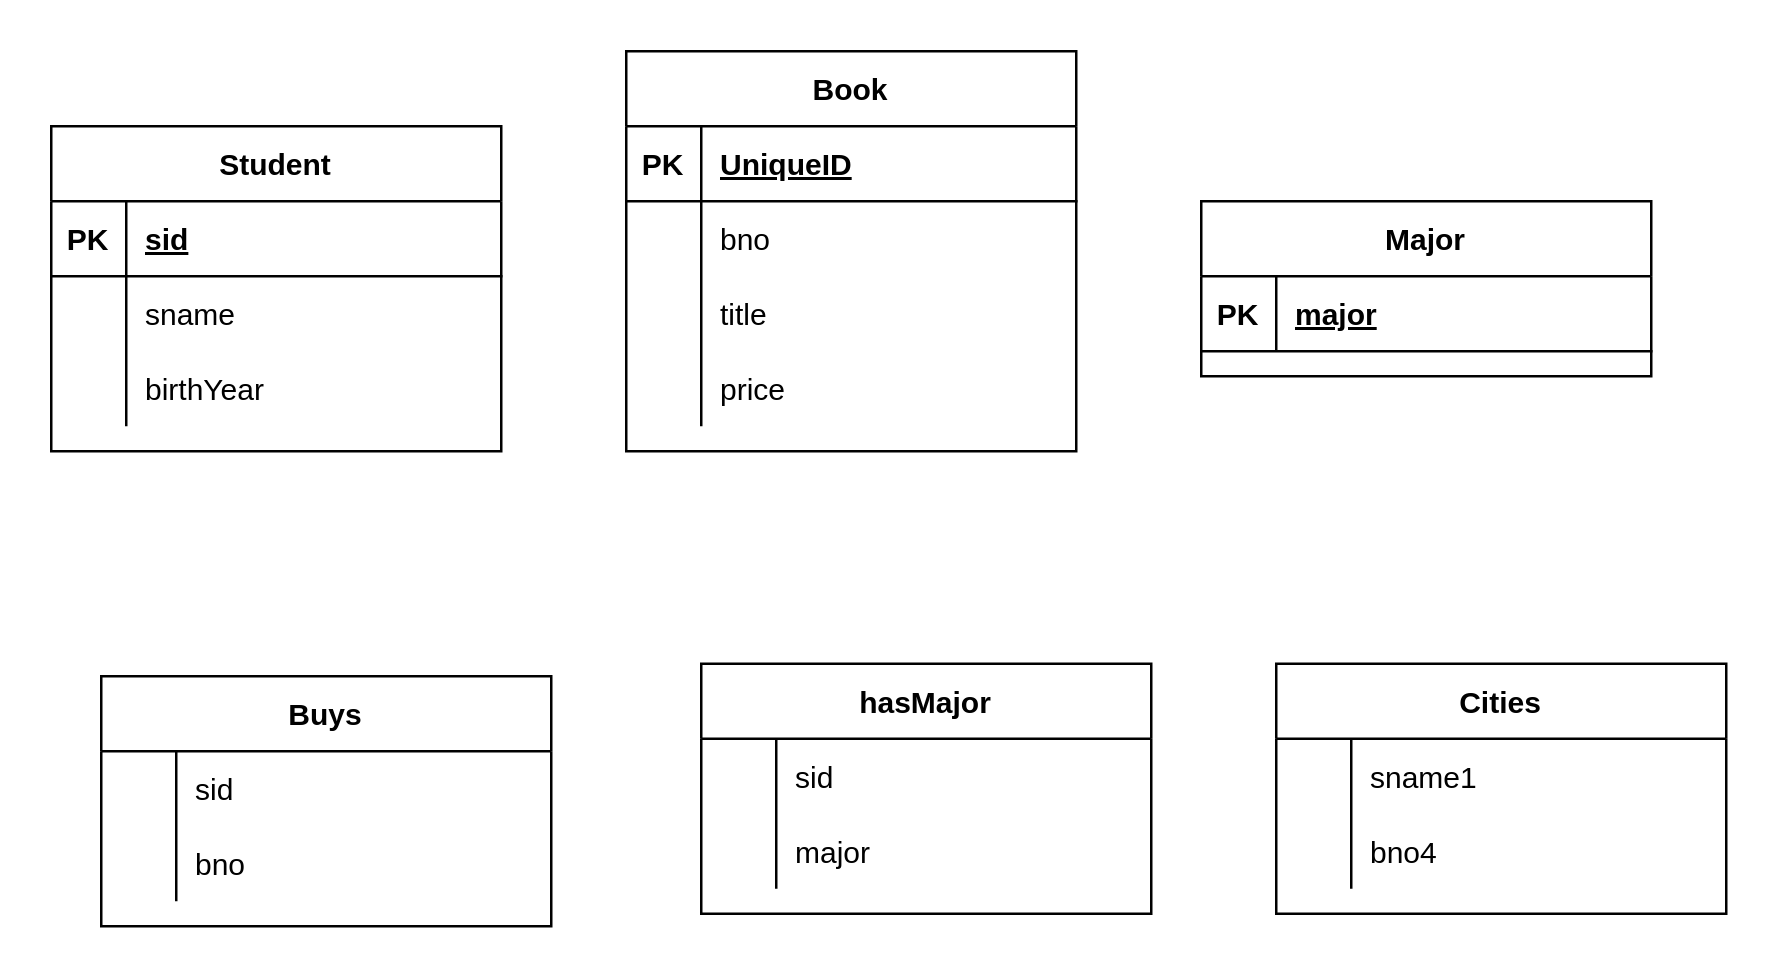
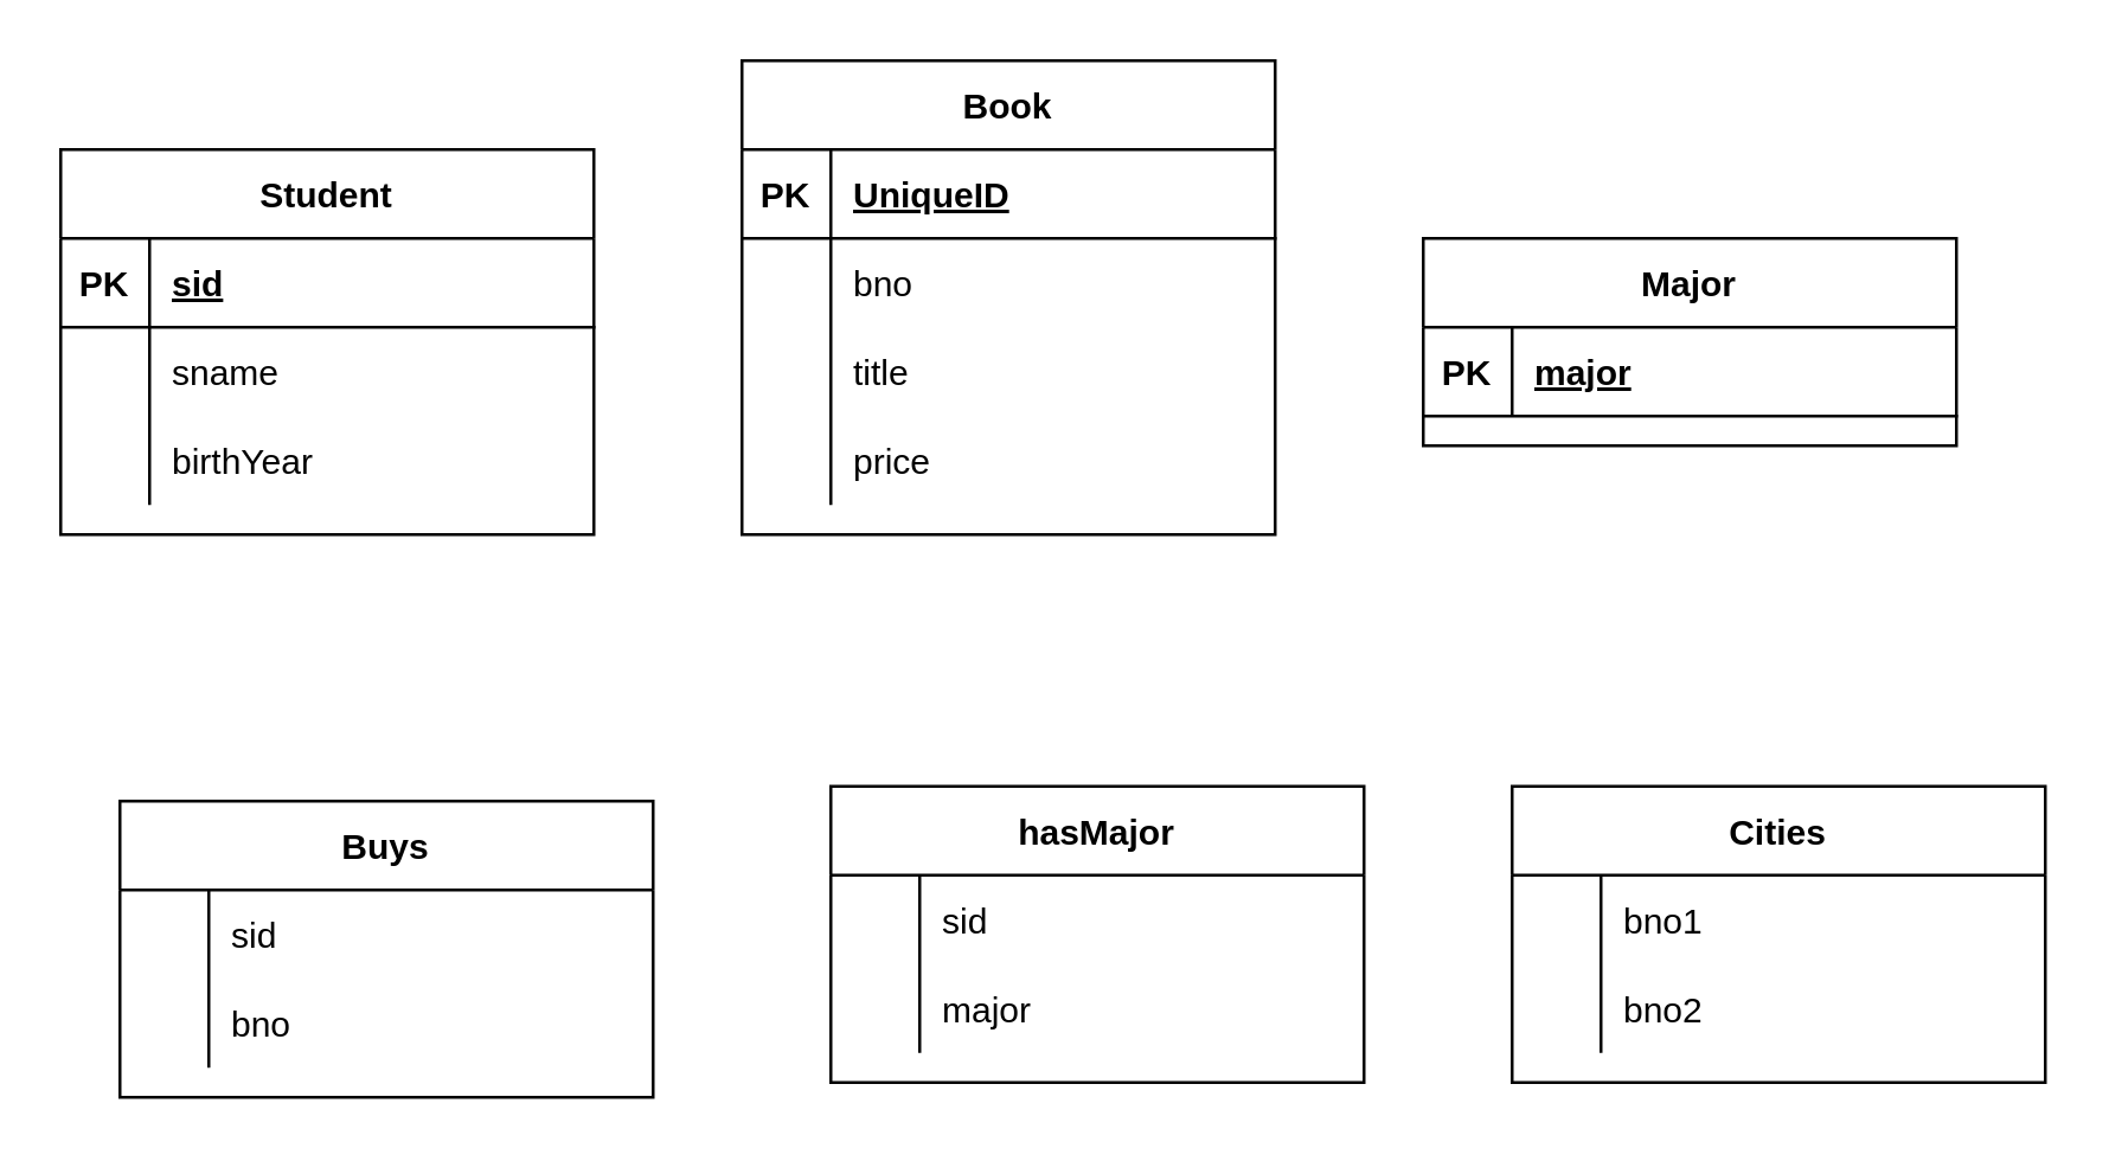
- <mxCell id="46" value="sname1" style="shape=partialRectangle;connectable=0;fillColor=none;top=0;left=0;bottom=0;right=0;align=left;spacingLeft=6;overflow=hidden;" vertex="1" parent="44"><mxGeometry x="30" width="150" height="30" as="geometry"><mxRectangle width="150" height="30" as="alternateBounds" /></mxGeometry></mxCell>
+ <mxCell id="46" value="bno1" style="shape=partialRectangle;connectable=0;fillColor=none;top=0;left=0;bottom=0;right=0;align=left;spacingLeft=6;overflow=hidden;" vertex="1" parent="44"><mxGeometry x="30" width="150" height="30" as="geometry"><mxRectangle width="150" height="30" as="alternateBounds" /></mxGeometry></mxCell>
- <mxCell id="49" value="bno4" style="shape=partialRectangle;connectable=0;fillColor=none;top=0;left=0;bottom=0;right=0;align=left;spacingLeft=6;overflow=hidden;" vertex="1" parent="47"><mxGeometry x="30" width="150" height="30" as="geometry"><mxRectangle width="150" height="30" as="alternateBounds" /></mxGeometry></mxCell>
+ <mxCell id="49" value="bno2" style="shape=partialRectangle;connectable=0;fillColor=none;top=0;left=0;bottom=0;right=0;align=left;spacingLeft=6;overflow=hidden;" vertex="1" parent="47"><mxGeometry x="30" width="150" height="30" as="geometry"><mxRectangle width="150" height="30" as="alternateBounds" /></mxGeometry></mxCell>
